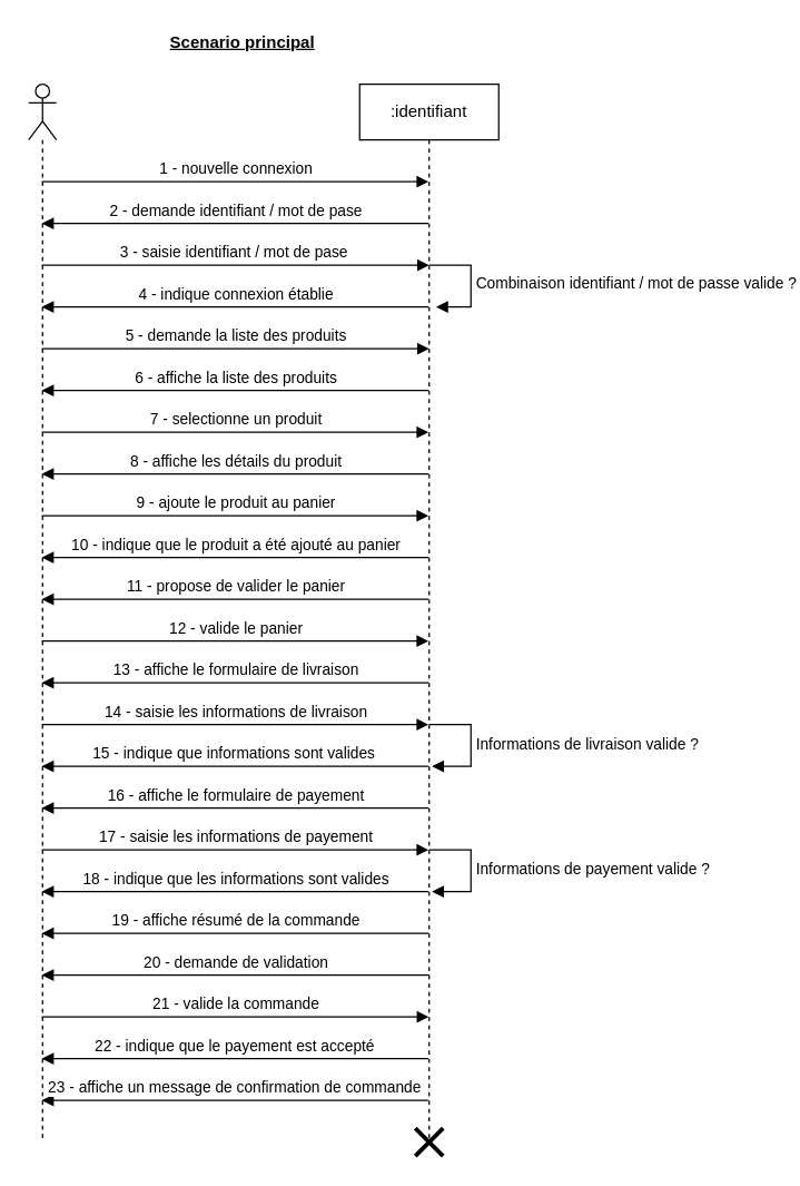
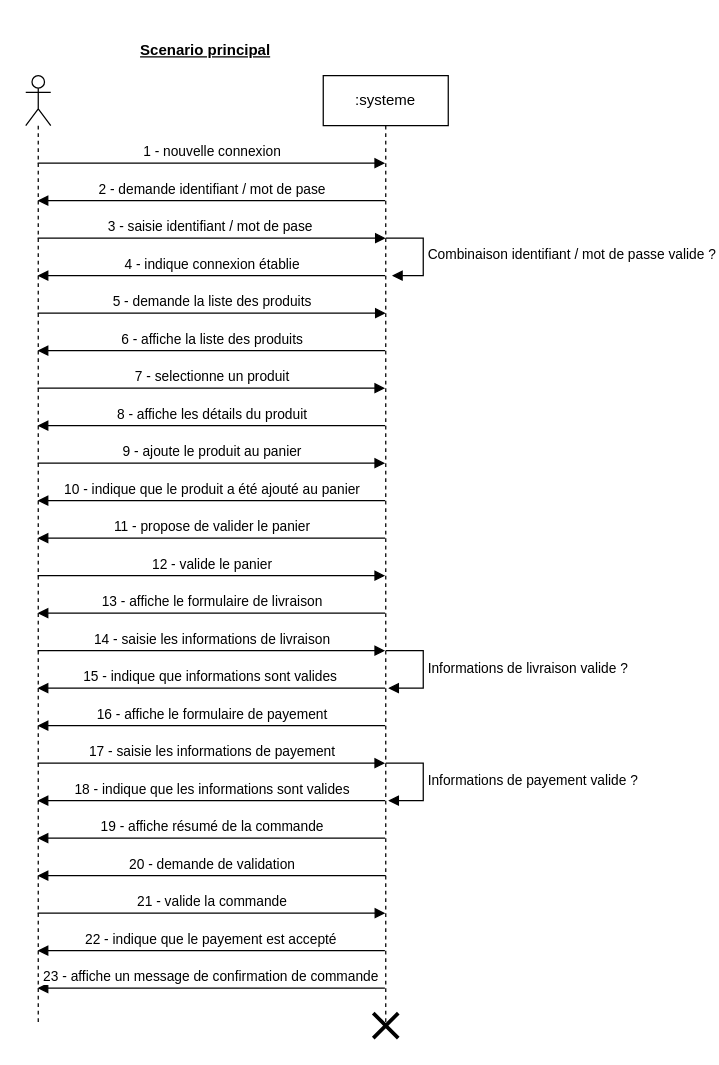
- <mxCell id="10" value="Scenario principal" style="text;html=1;strokeColor=none;fillColor=none;align=center;verticalAlign=middle;whiteSpace=wrap;rounded=0;fontStyle=5" parent="1" vertex="1"><mxGeometry x="54" y="10" width="240" height="40" as="geometry" /></mxCell>
+ <mxCell id="10" value="Scenario principal" style="text;html=1;strokeColor=none;fillColor=none;align=center;verticalAlign=middle;whiteSpace=wrap;rounded=0;fontStyle=5" parent="1" vertex="1"><mxGeometry x="44" y="20" width="240" height="40" as="geometry" /></mxCell>
- <mxCell id="2" value=":identifiant" style="shape=umlLifeline;perimeter=lifelinePerimeter;whiteSpace=wrap;html=1;container=1;dropTarget=0;collapsible=0;recursiveResize=0;outlineConnect=0;portConstraint=eastwest;newEdgeStyle={&quot;edgeStyle&quot;:&quot;elbowEdgeStyle&quot;,&quot;elbow&quot;:&quot;vertical&quot;,&quot;curved&quot;:0,&quot;rounded&quot;:0};" parent="1" vertex="1"><mxGeometry x="258" y="60" width="100" height="760" as="geometry" /></mxCell>
+ <mxCell id="2" value=":systeme" style="shape=umlLifeline;perimeter=lifelinePerimeter;whiteSpace=wrap;html=1;container=1;dropTarget=0;collapsible=0;recursiveResize=0;outlineConnect=0;portConstraint=eastwest;newEdgeStyle={&quot;edgeStyle&quot;:&quot;elbowEdgeStyle&quot;,&quot;elbow&quot;:&quot;vertical&quot;,&quot;curved&quot;:0,&quot;rounded&quot;:0};" parent="1" vertex="1"><mxGeometry x="258" y="60" width="100" height="760" as="geometry" /></mxCell>
